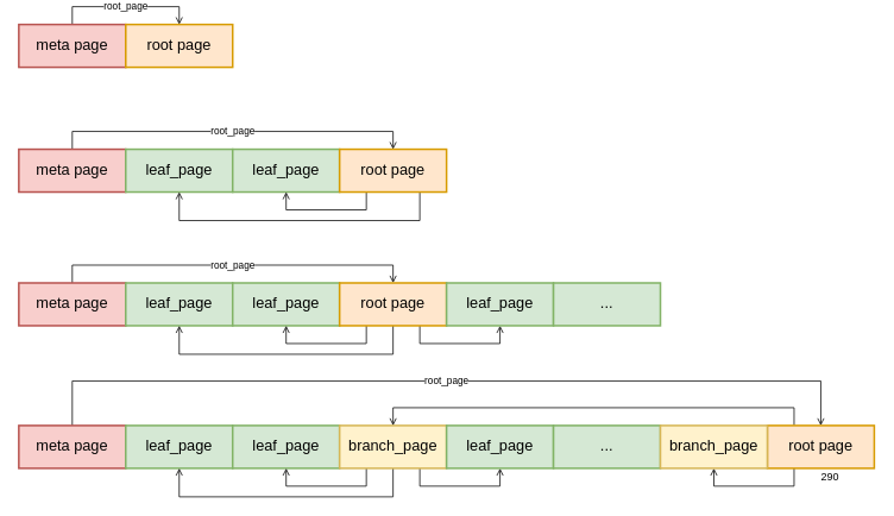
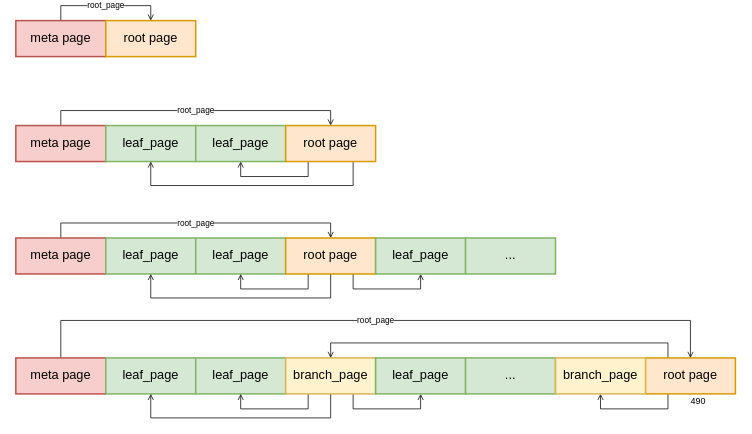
- <mxCell id="35" value="290" style="text;html=1;align=center;verticalAlign=middle;resizable=0;points=[];autosize=1;strokeColor=none;" vertex="1" parent="1"><mxGeometry x="910" y="518" width="40" height="20" as="geometry" /></mxCell>
+ <mxCell id="35" value="490" style="text;html=1;align=center;verticalAlign=middle;resizable=0;points=[];autosize=1;strokeColor=none;" vertex="1" parent="1"><mxGeometry x="910" y="518" width="40" height="20" as="geometry" /></mxCell>
